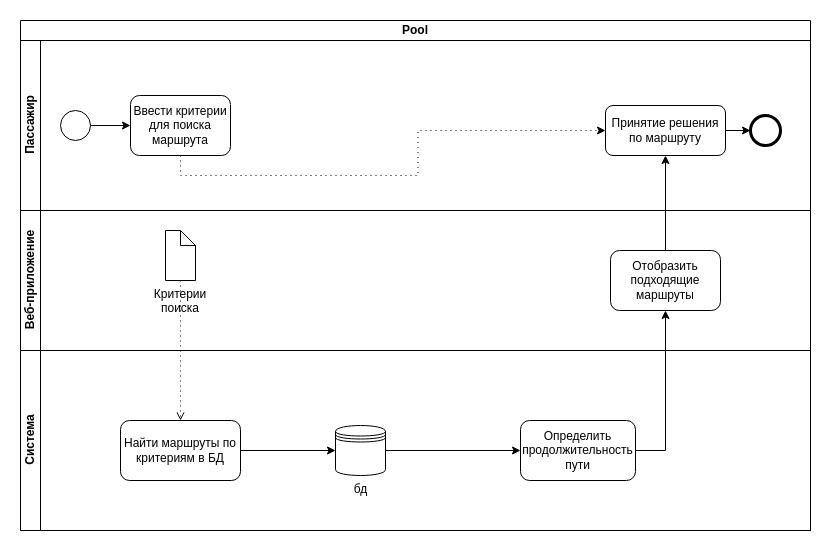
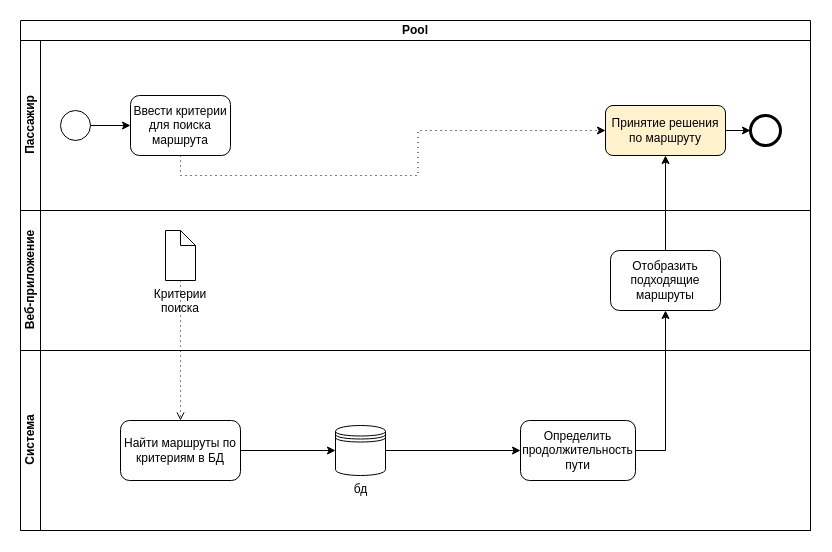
- <mxCell id="8" value="Принятие решения по маршруту" style="html=1;whiteSpace=wrap;rounded=1;" parent="3" vertex="1"><mxGeometry x="585" y="65" width="120" height="50" as="geometry" /></mxCell>
+ <mxCell id="8" value="Принятие решения по маршруту" style="html=1;whiteSpace=wrap;rounded=1;fillColor=#fff2cc;" parent="3" vertex="1"><mxGeometry x="585" y="65" width="120" height="50" as="geometry" /></mxCell>
